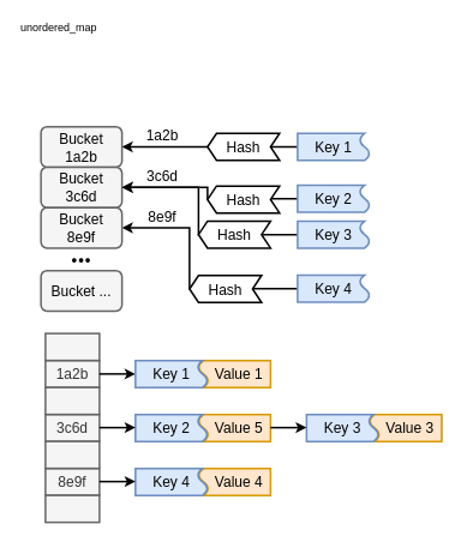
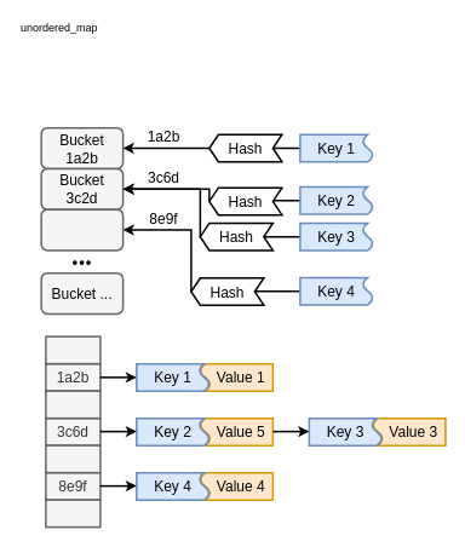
- <mxCell id="9" value="Bucket 3c6d" style="text;html=1;strokeColor=none;fillColor=none;align=center;verticalAlign=middle;whiteSpace=wrap;rounded=0;fontSize=16;" vertex="1" parent="7"><mxGeometry x="10" y="12.5" width="80" height="20" as="geometry" /></mxCell>
+ <mxCell id="9" value="Bucket 3c2d" style="text;html=1;strokeColor=none;fillColor=none;align=center;verticalAlign=middle;whiteSpace=wrap;rounded=0;fontSize=16;" vertex="1" parent="7"><mxGeometry x="10" y="12.5" width="80" height="20" as="geometry" /></mxCell>
- <mxCell id="12" value="Bucket 8e9f" style="text;html=1;strokeColor=none;fillColor=none;align=center;verticalAlign=middle;whiteSpace=wrap;rounded=0;fontSize=16;" vertex="1" parent="10"><mxGeometry x="10" y="12.5" width="80" height="20" as="geometry" /></mxCell>
